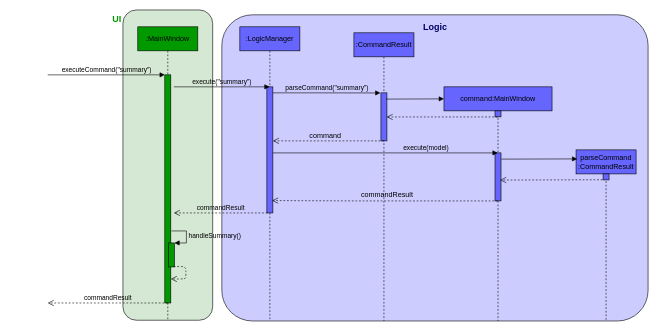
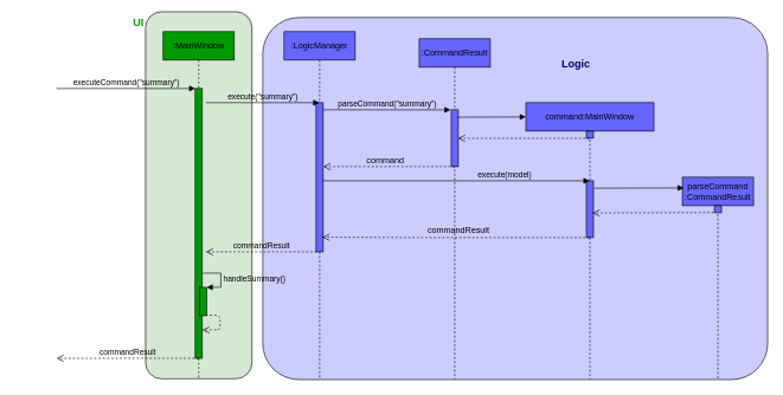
- <mxCell id="33" value="&lt;font style=&quot;font-size: 15px&quot; color=&quot;#000066&quot;&gt;&lt;b&gt;Logic&lt;/b&gt;&lt;/font&gt;" style="text;html=1;align=center;verticalAlign=middle;resizable=0;points=[];autosize=1;" vertex="1" parent="1"><mxGeometry x="694" y="34" width="60" height="20" as="geometry" /></mxCell>
+ <mxCell id="33" value="&lt;font style=&quot;font-size: 15px&quot; color=&quot;#000066&quot;&gt;&lt;b&gt;Logic&lt;/b&gt;&lt;/font&gt;" style="text;html=1;align=center;verticalAlign=middle;resizable=0;points=[];autosize=1;" vertex="1" parent="1"><mxGeometry x="779" y="79" width="60" height="20" as="geometry" /></mxCell>
